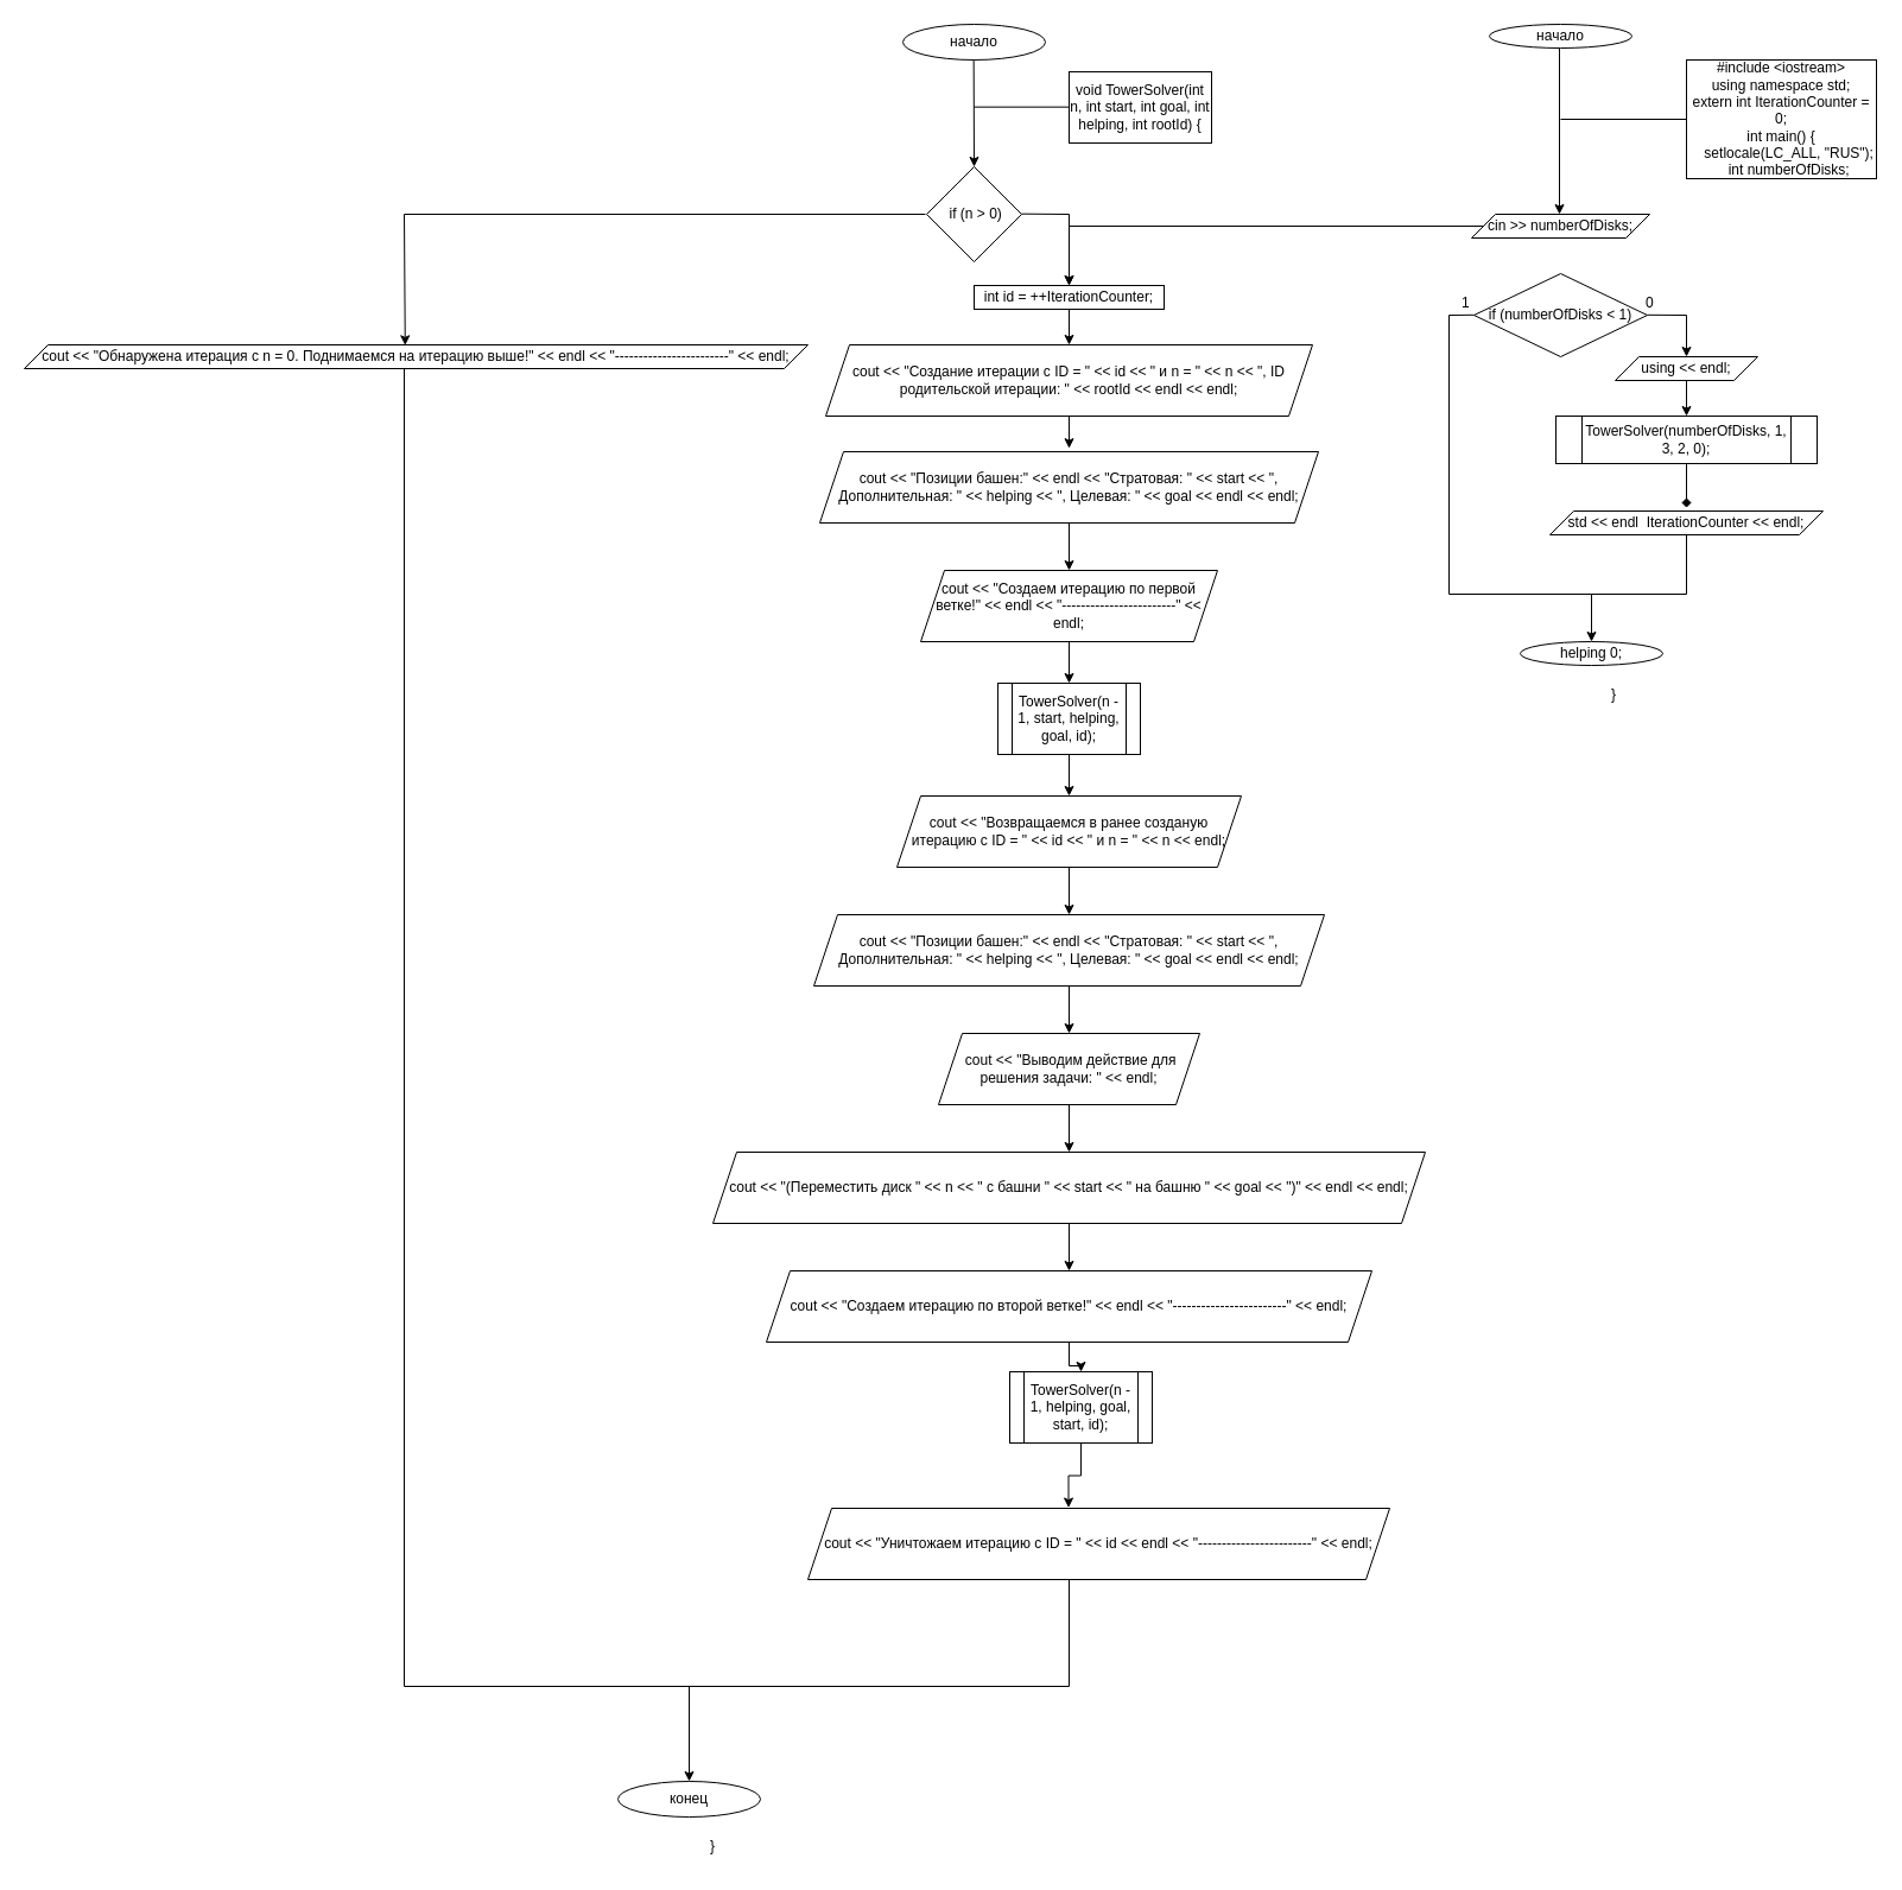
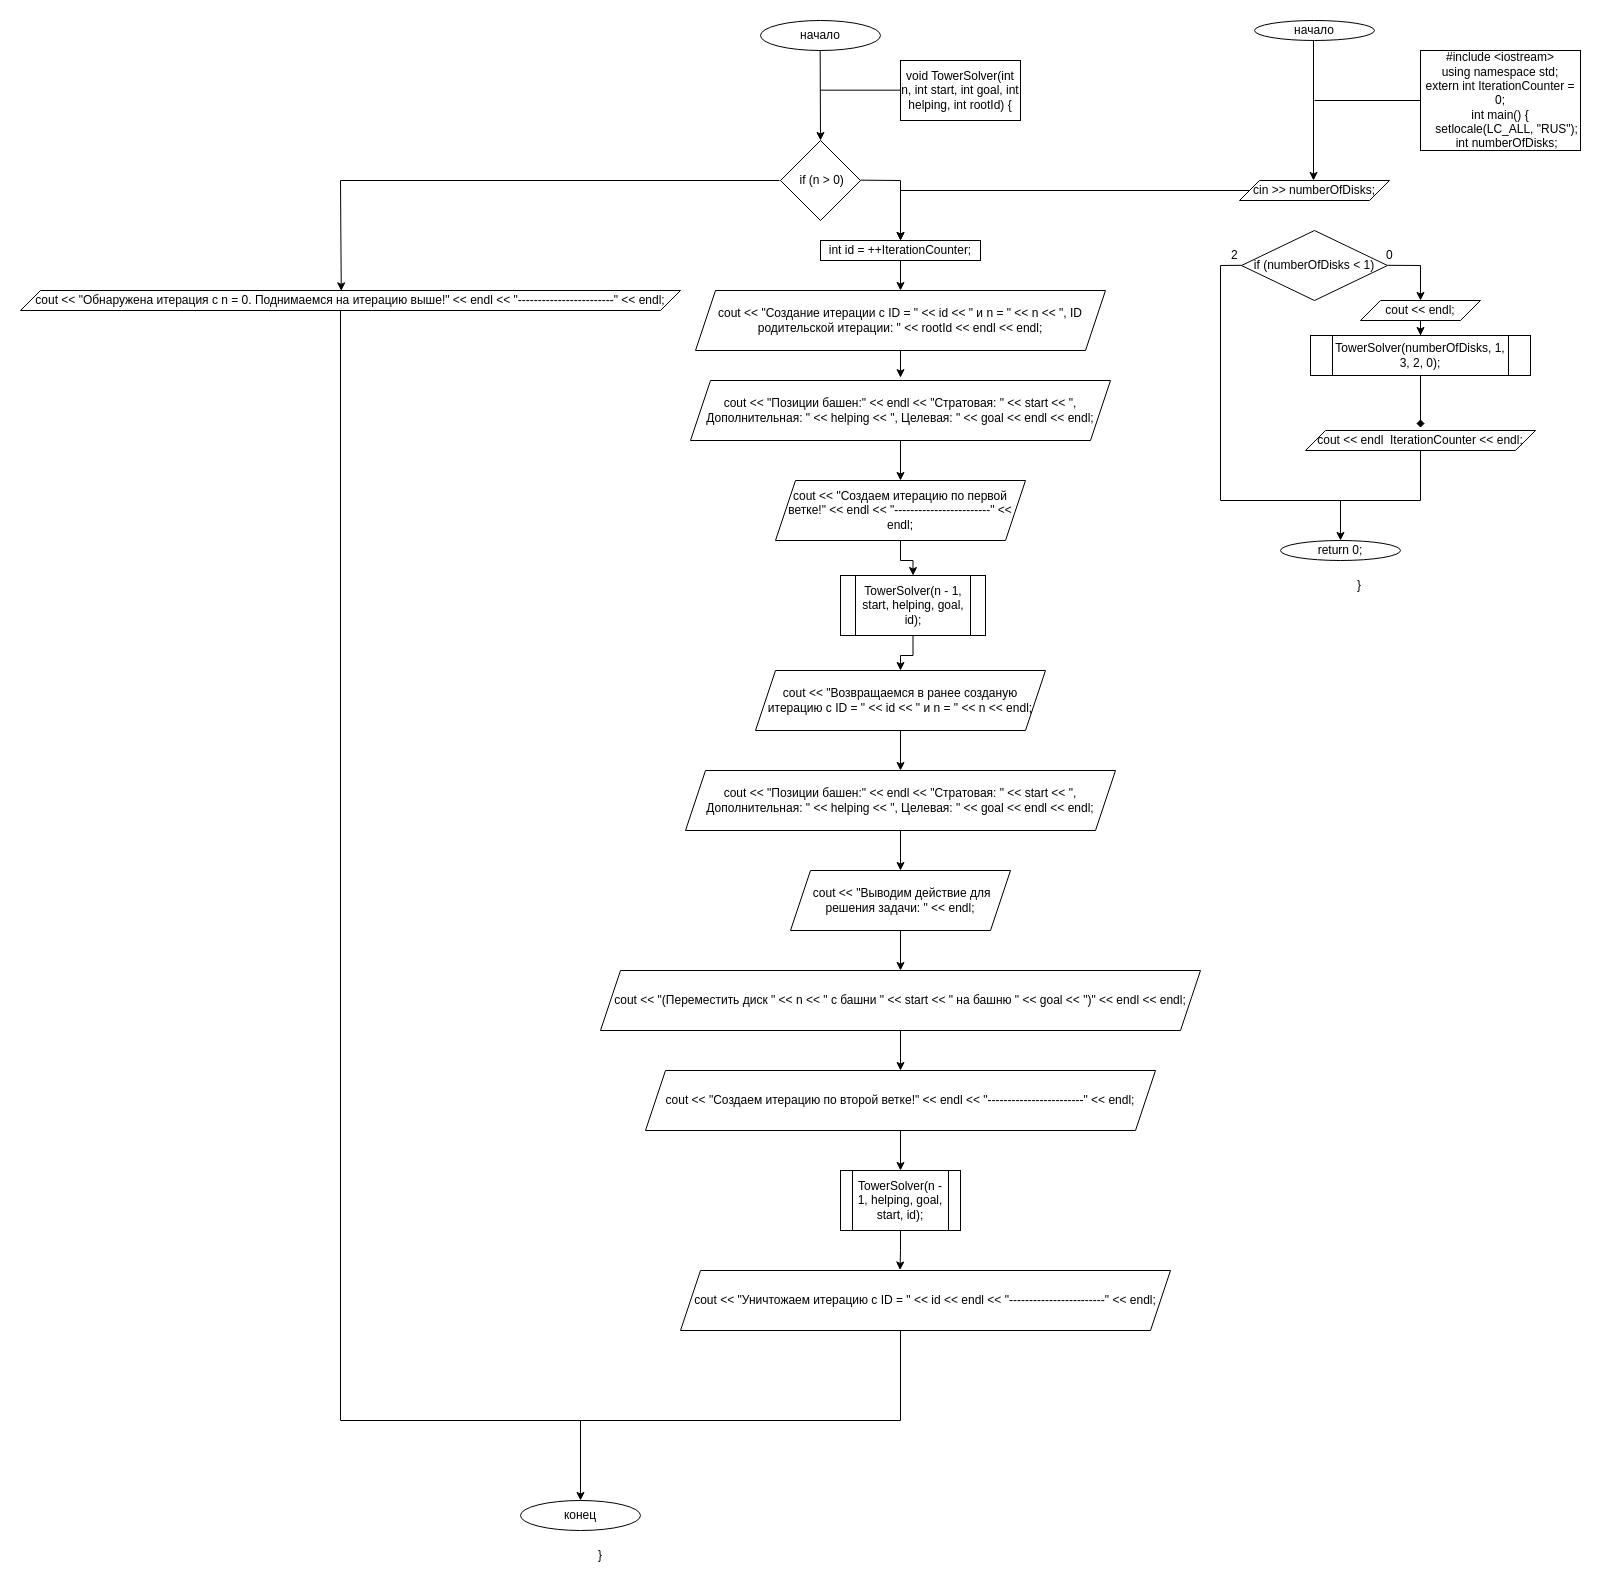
- <mxCell id="22" value="1" style="text;strokeColor=none;fillColor=none;align=left;verticalAlign=middle;spacingLeft=4;spacingRight=4;overflow=hidden;points=[[0,0.5],[1,0.5]];portConstraint=eastwest;rotatable=0;whiteSpace=wrap;html=1;" parent="1" vertex="1"><mxGeometry x="1225" y="240" width="80" height="30" as="geometry" /></mxCell>
+ <mxCell id="22" value="2" style="text;strokeColor=none;fillColor=none;align=left;verticalAlign=middle;spacingLeft=4;spacingRight=4;overflow=hidden;points=[[0,0.5],[1,0.5]];portConstraint=eastwest;rotatable=0;whiteSpace=wrap;html=1;" parent="1" vertex="1"><mxGeometry x="1225" y="240" width="80" height="30" as="geometry" /></mxCell>
- <mxCell id="12" value="using &amp;lt;&amp;lt; endl;" style="shape=parallelogram;perimeter=parallelogramPerimeter;whiteSpace=wrap;html=1;fixedSize=1;" parent="1" vertex="1"><mxGeometry x="1360" y="300" width="120" height="20" as="geometry" /></mxCell>
+ <mxCell id="12" value="cout &amp;lt;&amp;lt; endl;" style="shape=parallelogram;perimeter=parallelogramPerimeter;whiteSpace=wrap;html=1;fixedSize=1;" parent="1" vertex="1"><mxGeometry x="1360" y="300" width="120" height="20" as="geometry" /></mxCell>
- <mxCell id="13" value="TowerSolver(numberOfDisks, 1, 3, 2, 0);" style="shape=process;whiteSpace=wrap;html=1;backgroundOutline=1;" parent="1" vertex="1"><mxGeometry x="1310" y="350" width="220" height="40" as="geometry" /></mxCell>
+ <mxCell id="13" value="TowerSolver(numberOfDisks, 1, 3, 2, 0);" style="shape=process;whiteSpace=wrap;html=1;backgroundOutline=1;" parent="1" vertex="1"><mxGeometry x="1310" y="335" width="220" height="40" as="geometry" /></mxCell>
- <mxCell id="14" value="std &amp;lt;&amp;lt; endl&amp;nbsp; IterationCounter &amp;lt;&amp;lt; endl;" style="shape=parallelogram;perimeter=parallelogramPerimeter;whiteSpace=wrap;html=1;fixedSize=1;" parent="1" vertex="1"><mxGeometry x="1305" y="430" width="230" height="20" as="geometry" /></mxCell>
+ <mxCell id="14" value="cout &amp;lt;&amp;lt; endl&amp;nbsp; IterationCounter &amp;lt;&amp;lt; endl;" style="shape=parallelogram;perimeter=parallelogramPerimeter;whiteSpace=wrap;html=1;fixedSize=1;" parent="1" vertex="1"><mxGeometry x="1305" y="430" width="230" height="20" as="geometry" /></mxCell>
- <mxCell id="21" value="helping 0;" style="ellipse;whiteSpace=wrap;html=1;" parent="1" vertex="1"><mxGeometry x="1280" y="540" width="120" height="20" as="geometry" /></mxCell>
+ <mxCell id="21" value="return 0;" style="ellipse;whiteSpace=wrap;html=1;" parent="1" vertex="1"><mxGeometry x="1280" y="540" width="120" height="20" as="geometry" /></mxCell>
- <mxCell id="40" value="TowerSolver(n - 1, start, helping, goal, id);" style="shape=process;whiteSpace=wrap;html=1;backgroundOutline=1;" parent="1" vertex="1"><mxGeometry x="840" y="575" width="120" height="60" as="geometry" /></mxCell>
+ <mxCell id="40" value="TowerSolver(n - 1, start, helping, goal, id);" style="shape=process;whiteSpace=wrap;html=1;backgroundOutline=1;" parent="1" vertex="1"><mxGeometry x="840" y="575" width="145" height="60" as="geometry" /></mxCell>
- <mxCell id="51" value="TowerSolver(n - 1, helping, goal, start, id);" style="shape=process;whiteSpace=wrap;html=1;backgroundOutline=1;" parent="1" vertex="1"><mxGeometry x="850" y="1155" width="120" height="60" as="geometry" /></mxCell>
+ <mxCell id="51" value="TowerSolver(n - 1, helping, goal, start, id);" style="shape=process;whiteSpace=wrap;html=1;backgroundOutline=1;" parent="1" vertex="1"><mxGeometry x="840" y="1170" width="120" height="60" as="geometry" /></mxCell>
